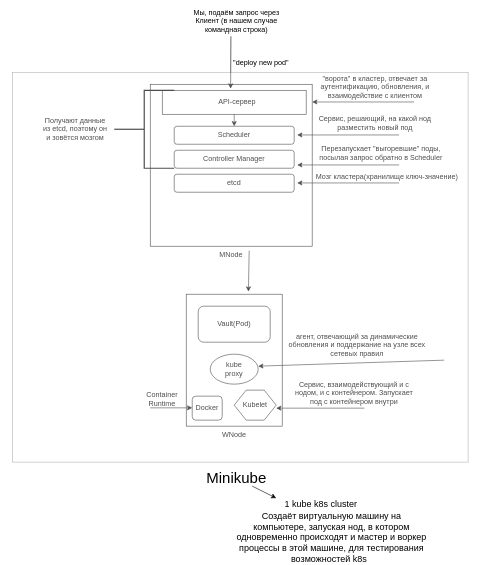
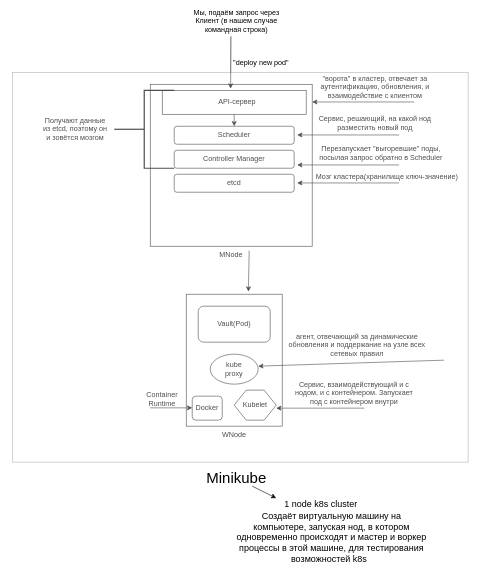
- <mxCell id="42" value="&lt;span style=&quot;font-size: 15px;&quot;&gt;1 kube k8s cluster&lt;/span&gt;" style="text;html=1;strokeColor=none;fillColor=none;align=center;verticalAlign=middle;whiteSpace=wrap;rounded=0;fontSize=25;opacity=30;" vertex="1" parent="1"><mxGeometry x="460" y="820" width="150" height="30" as="geometry" /></mxCell>
+ <mxCell id="42" value="&lt;span style=&quot;font-size: 15px;&quot;&gt;1 node k8s cluster&lt;/span&gt;" style="text;html=1;strokeColor=none;fillColor=none;align=center;verticalAlign=middle;whiteSpace=wrap;rounded=0;fontSize=25;opacity=30;" vertex="1" parent="1"><mxGeometry x="460" y="820" width="150" height="30" as="geometry" /></mxCell>
